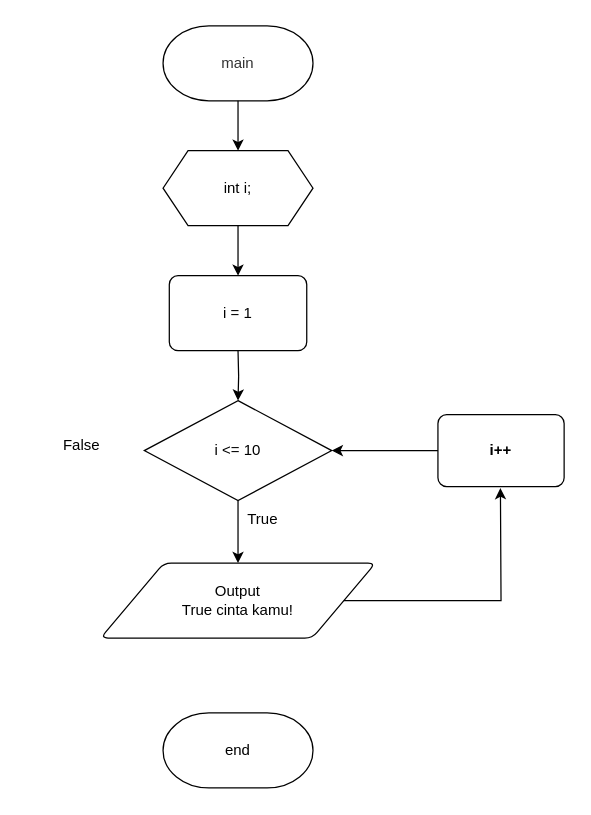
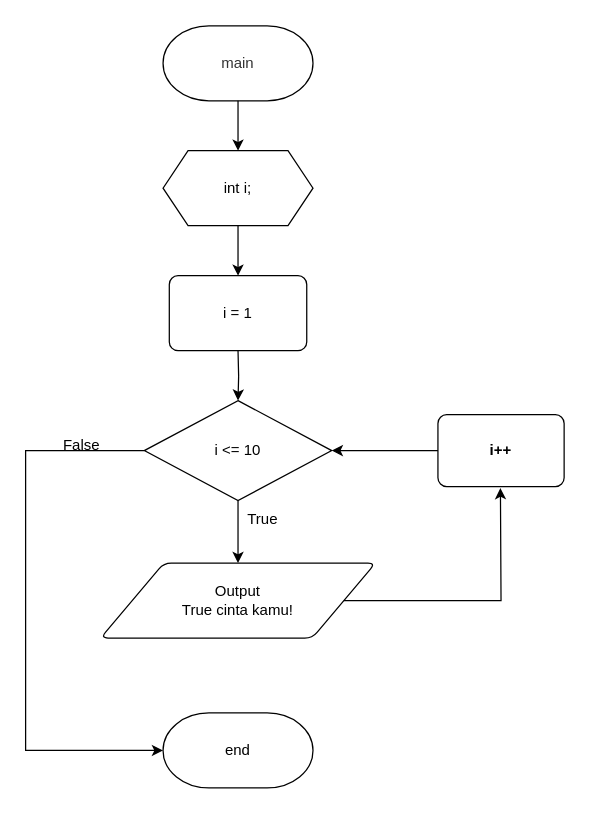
+ <mxCell id="14" style="edgeStyle=orthogonalEdgeStyle;rounded=0;orthogonalLoop=1;jettySize=auto;html=1;fontFamily=Helvetica;strokeWidth=1;fillColor=#f5f5f5;strokeColor=#000000;shadow=0;exitX=0;exitY=0.5;exitDx=0;exitDy=0;entryX=0;entryY=0.5;entryDx=0;entryDy=0;entryPerimeter=0;exitPerimeter=0;" parent="1" source="5" target="4" edge="1"><mxGeometry relative="1" as="geometry"><mxPoint x="-70" y="560" as="sourcePoint" /><mxPoint x="82" y="470" as="targetPoint" /><Array as="points"><mxPoint x="20" y="360" /><mxPoint x="20" y="600" /></Array></mxGeometry></mxCell>
